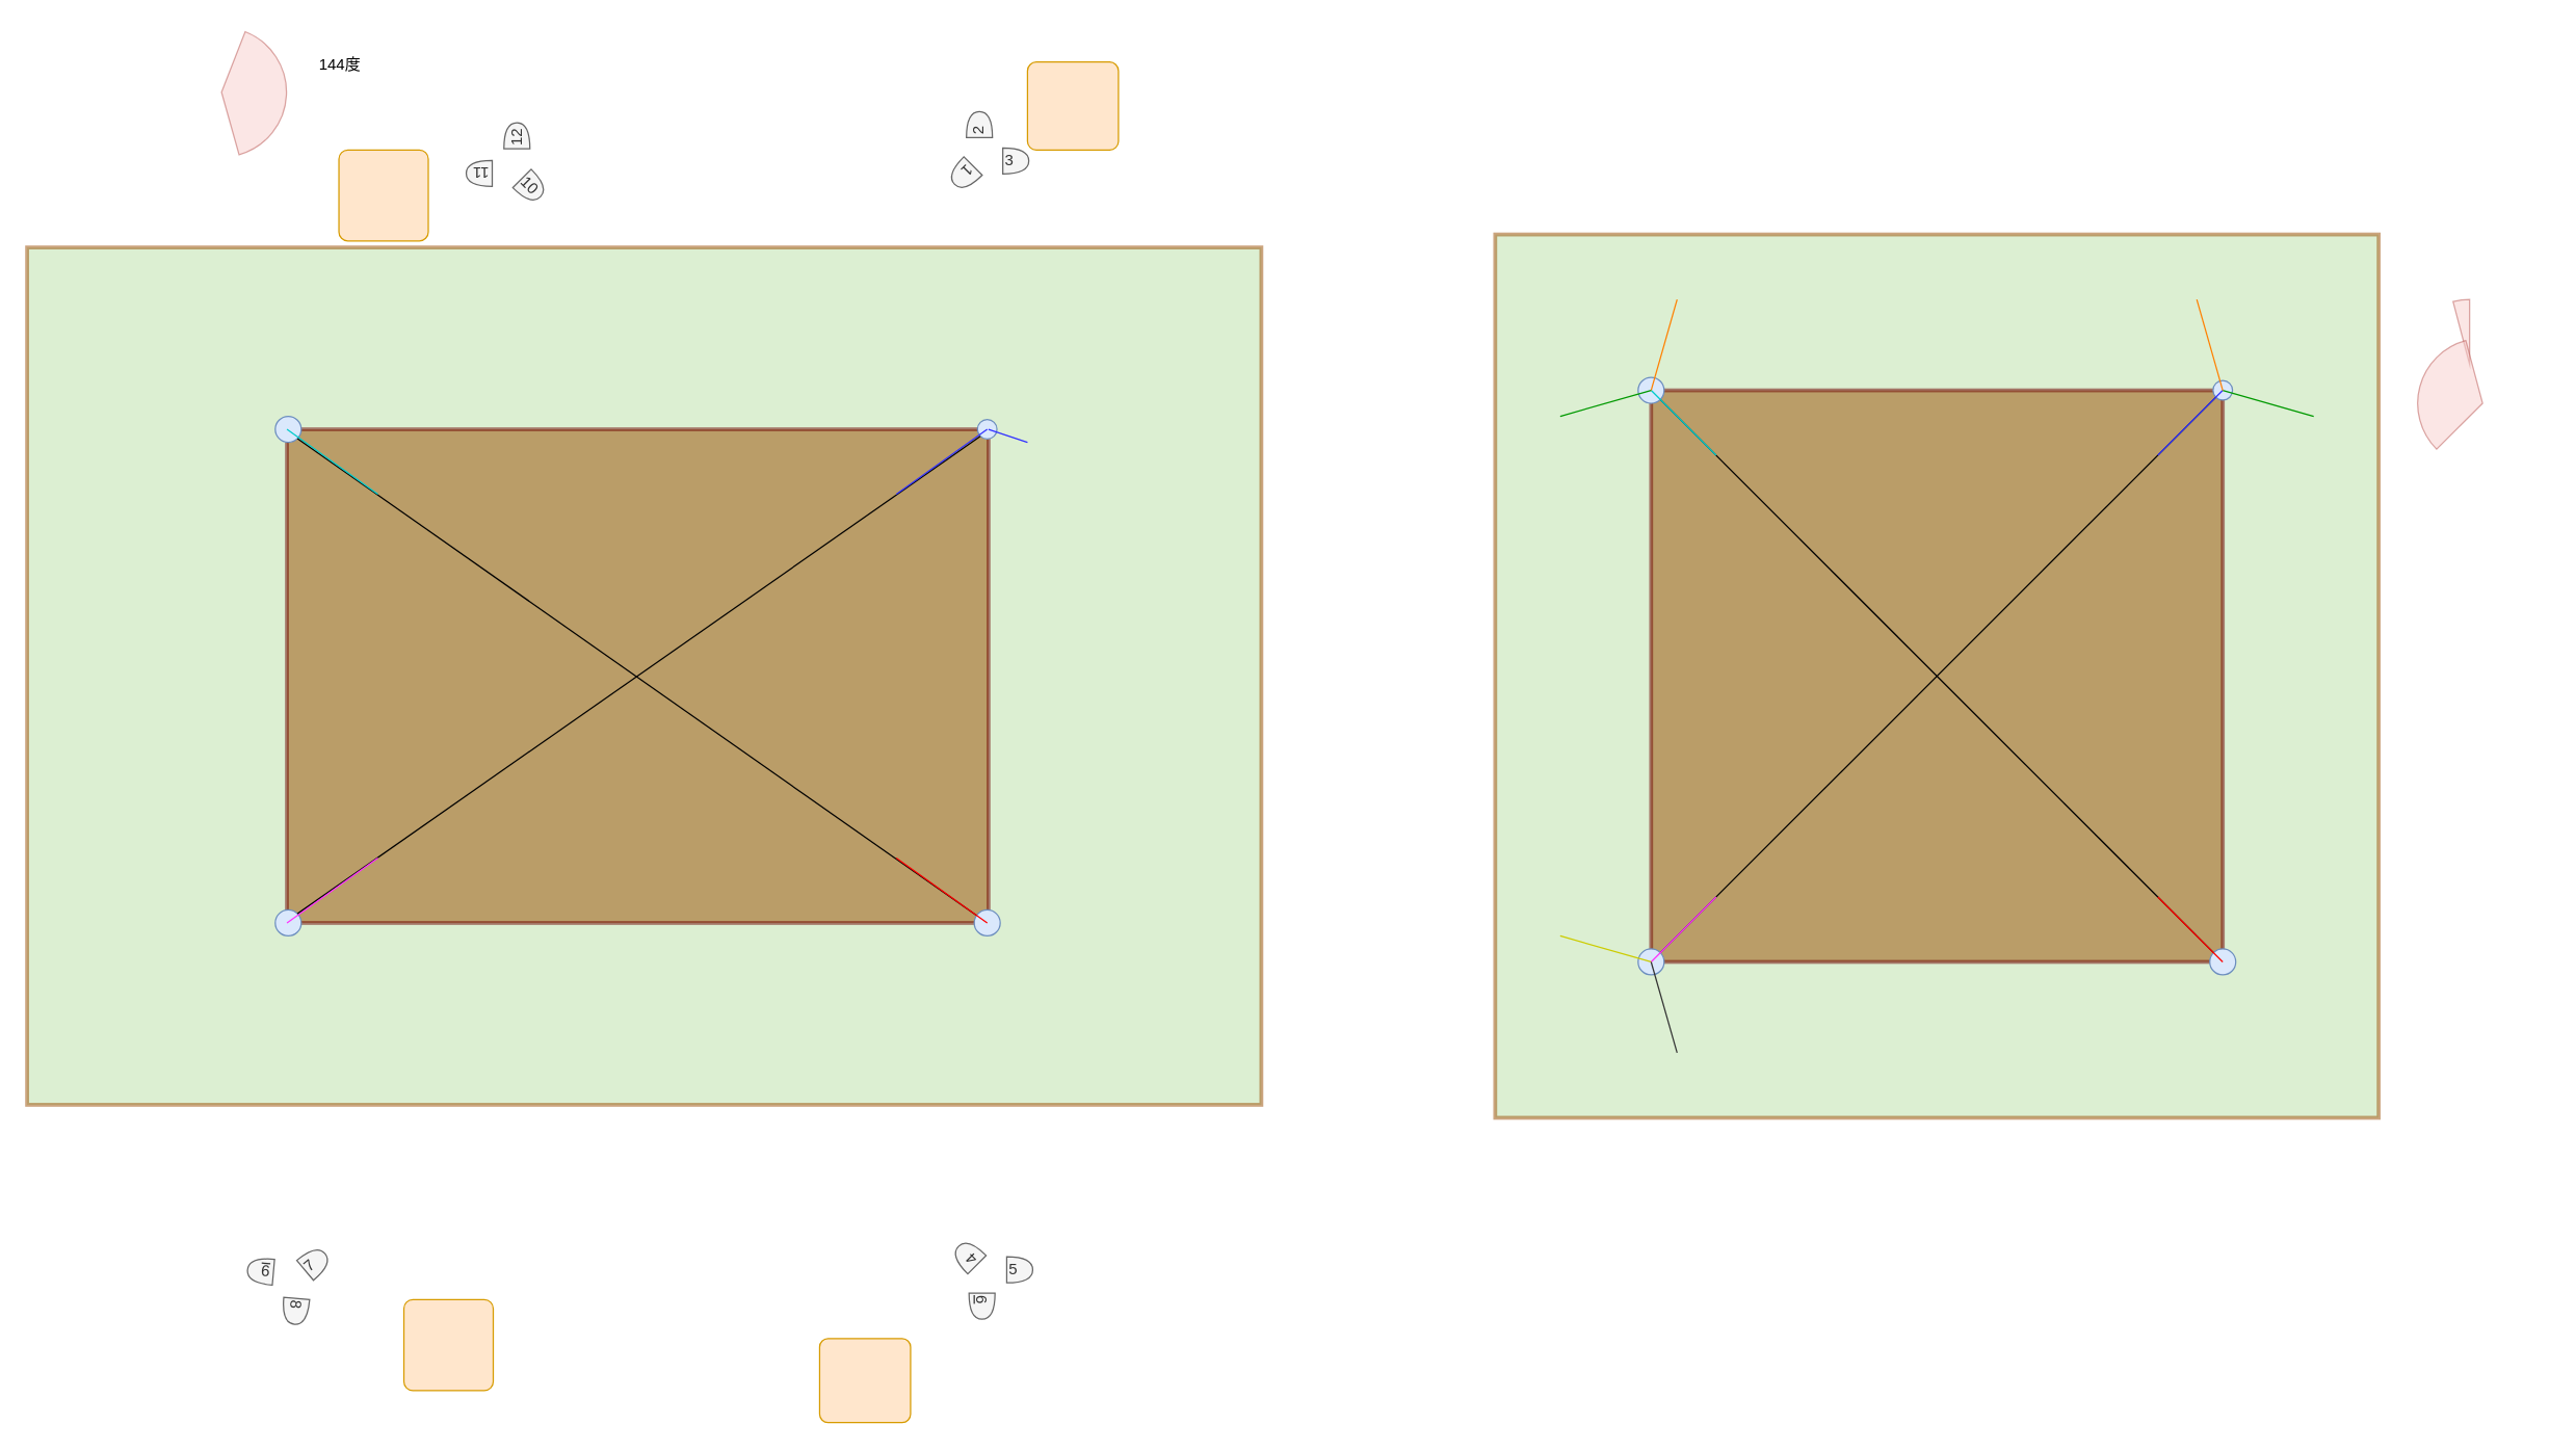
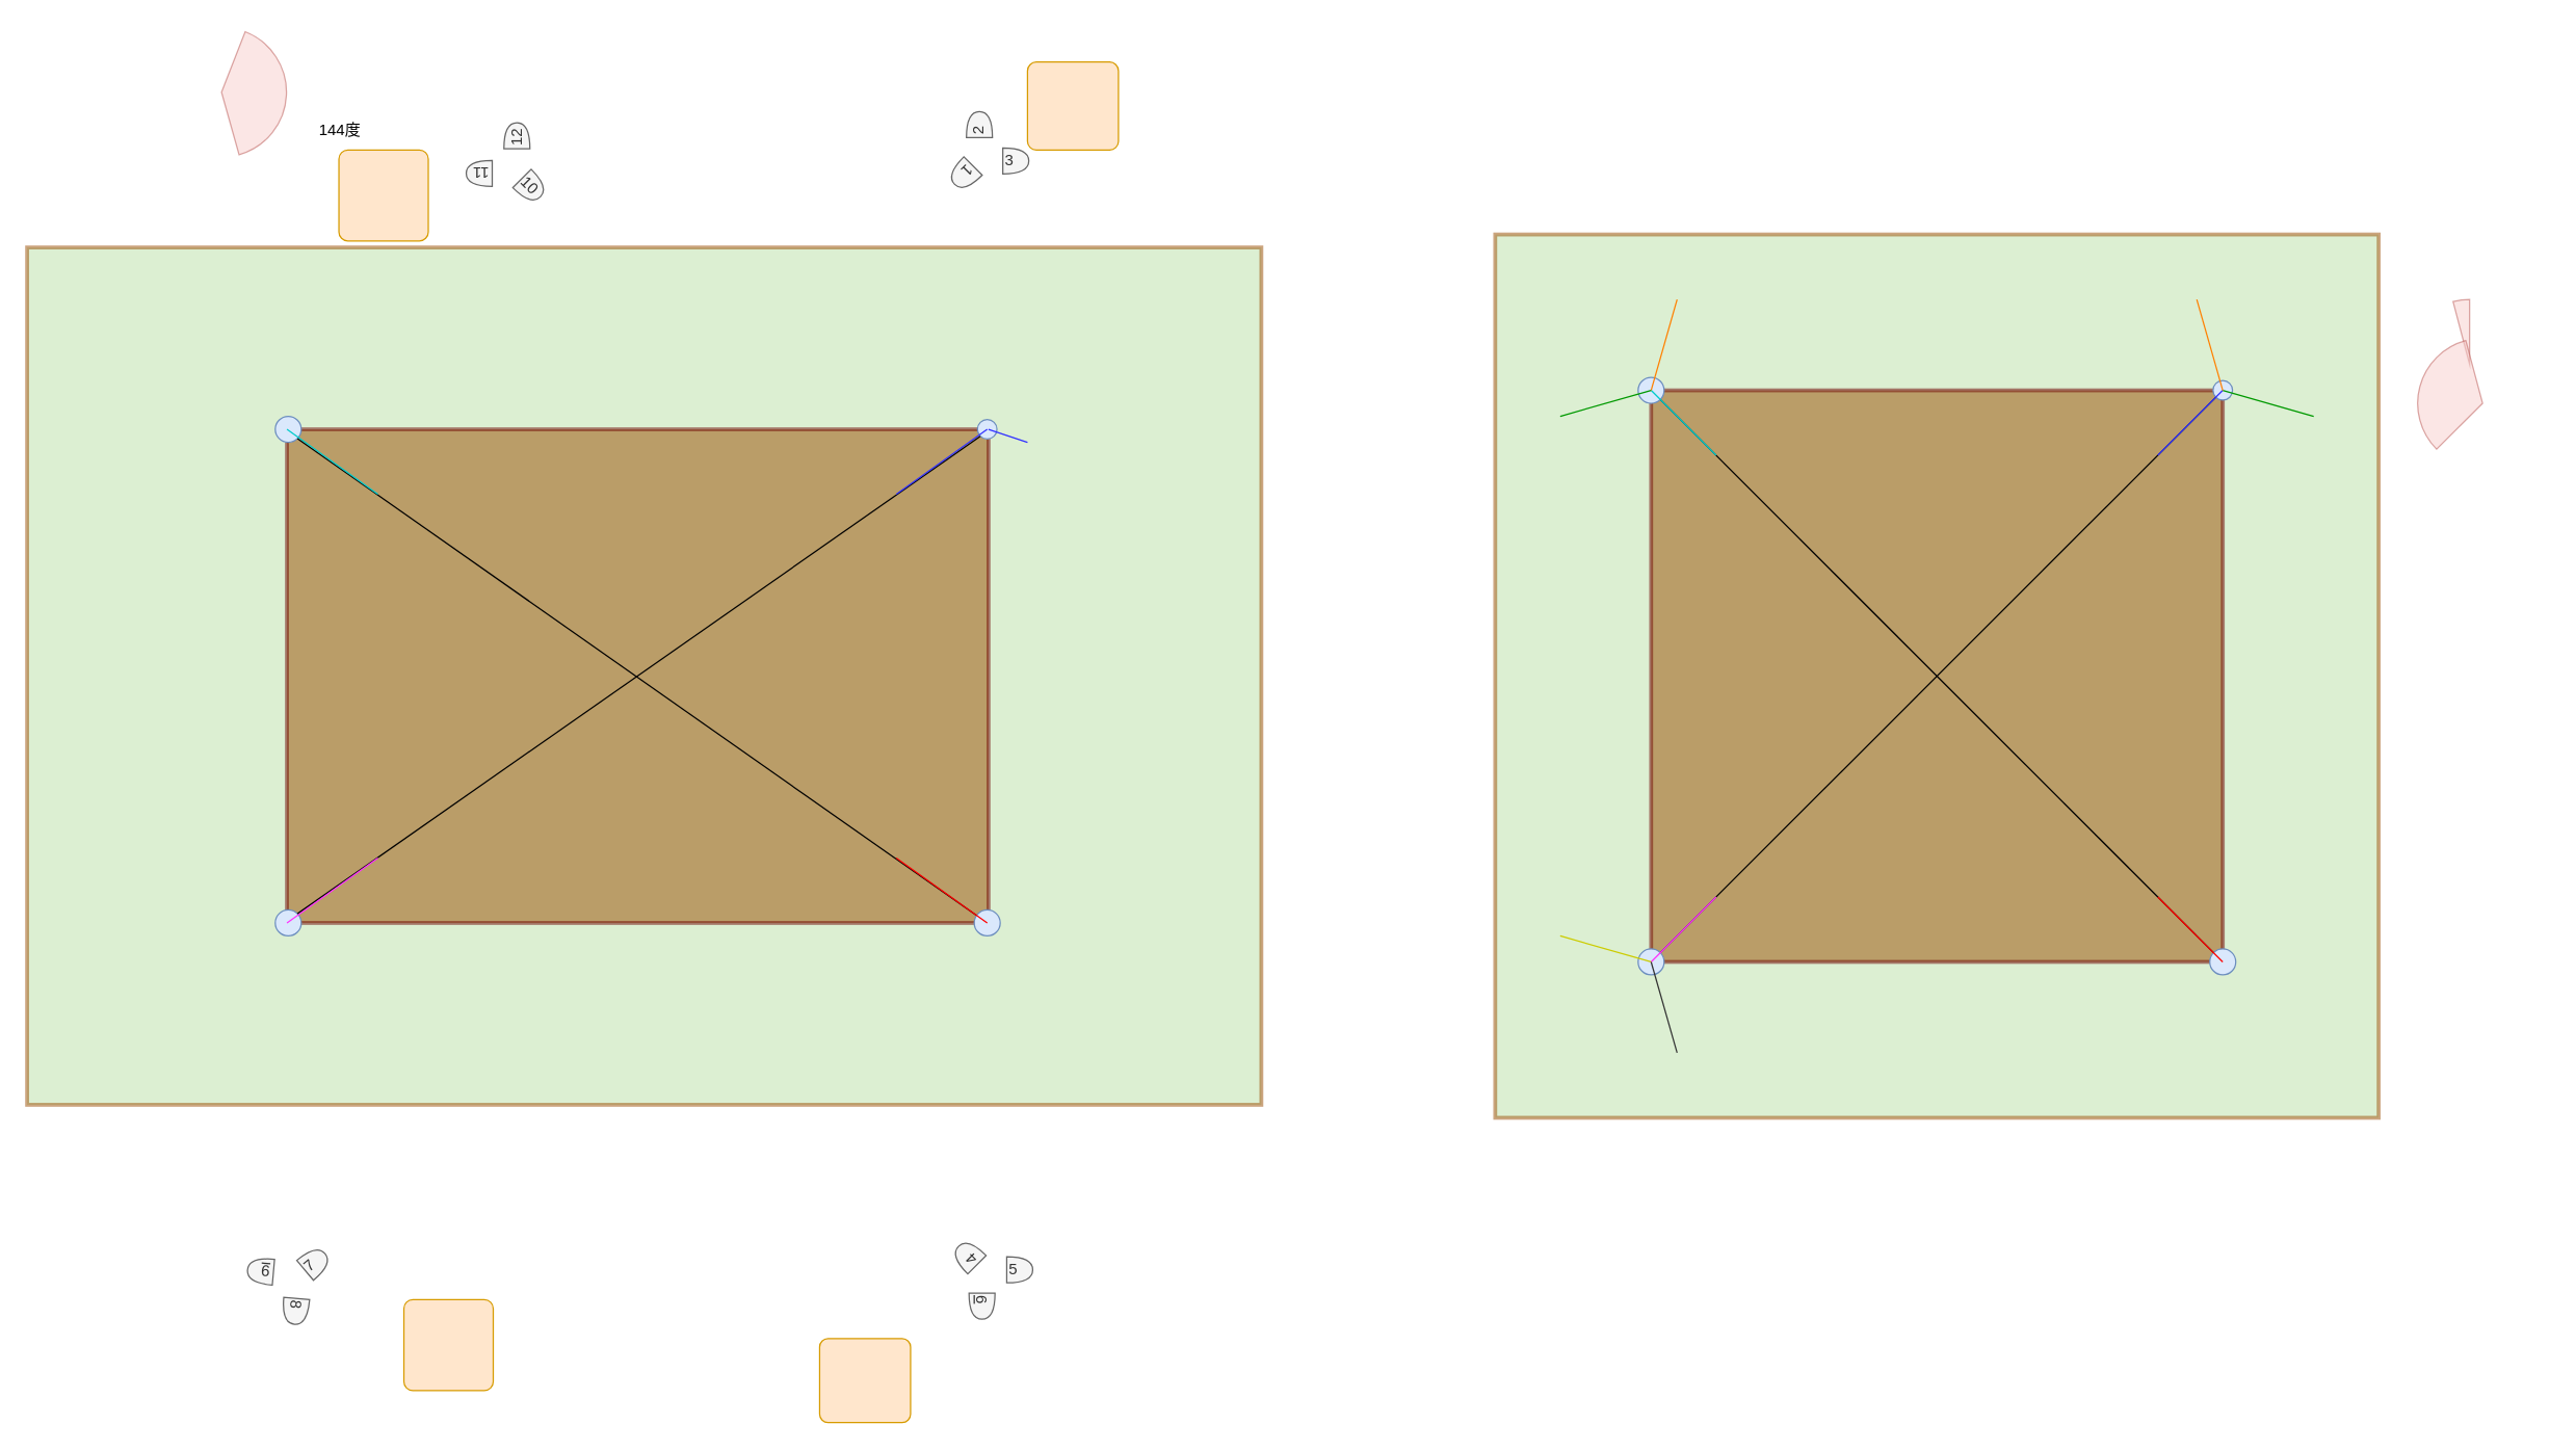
- <mxCell id="25" value="144度" style="text;html=1;whiteSpace=wrap;strokeColor=none;fillColor=none;align=center;verticalAlign=middle;rounded=0;" vertex="1" parent="1"><mxGeometry x="231" y="35" width="60" height="30" as="geometry" /></mxCell>
+ <mxCell id="25" value="144度" style="text;html=1;whiteSpace=wrap;strokeColor=none;fillColor=none;align=center;verticalAlign=middle;rounded=0;" vertex="1" parent="1"><mxGeometry x="231" y="85" width="60" height="30" as="geometry" /></mxCell>
